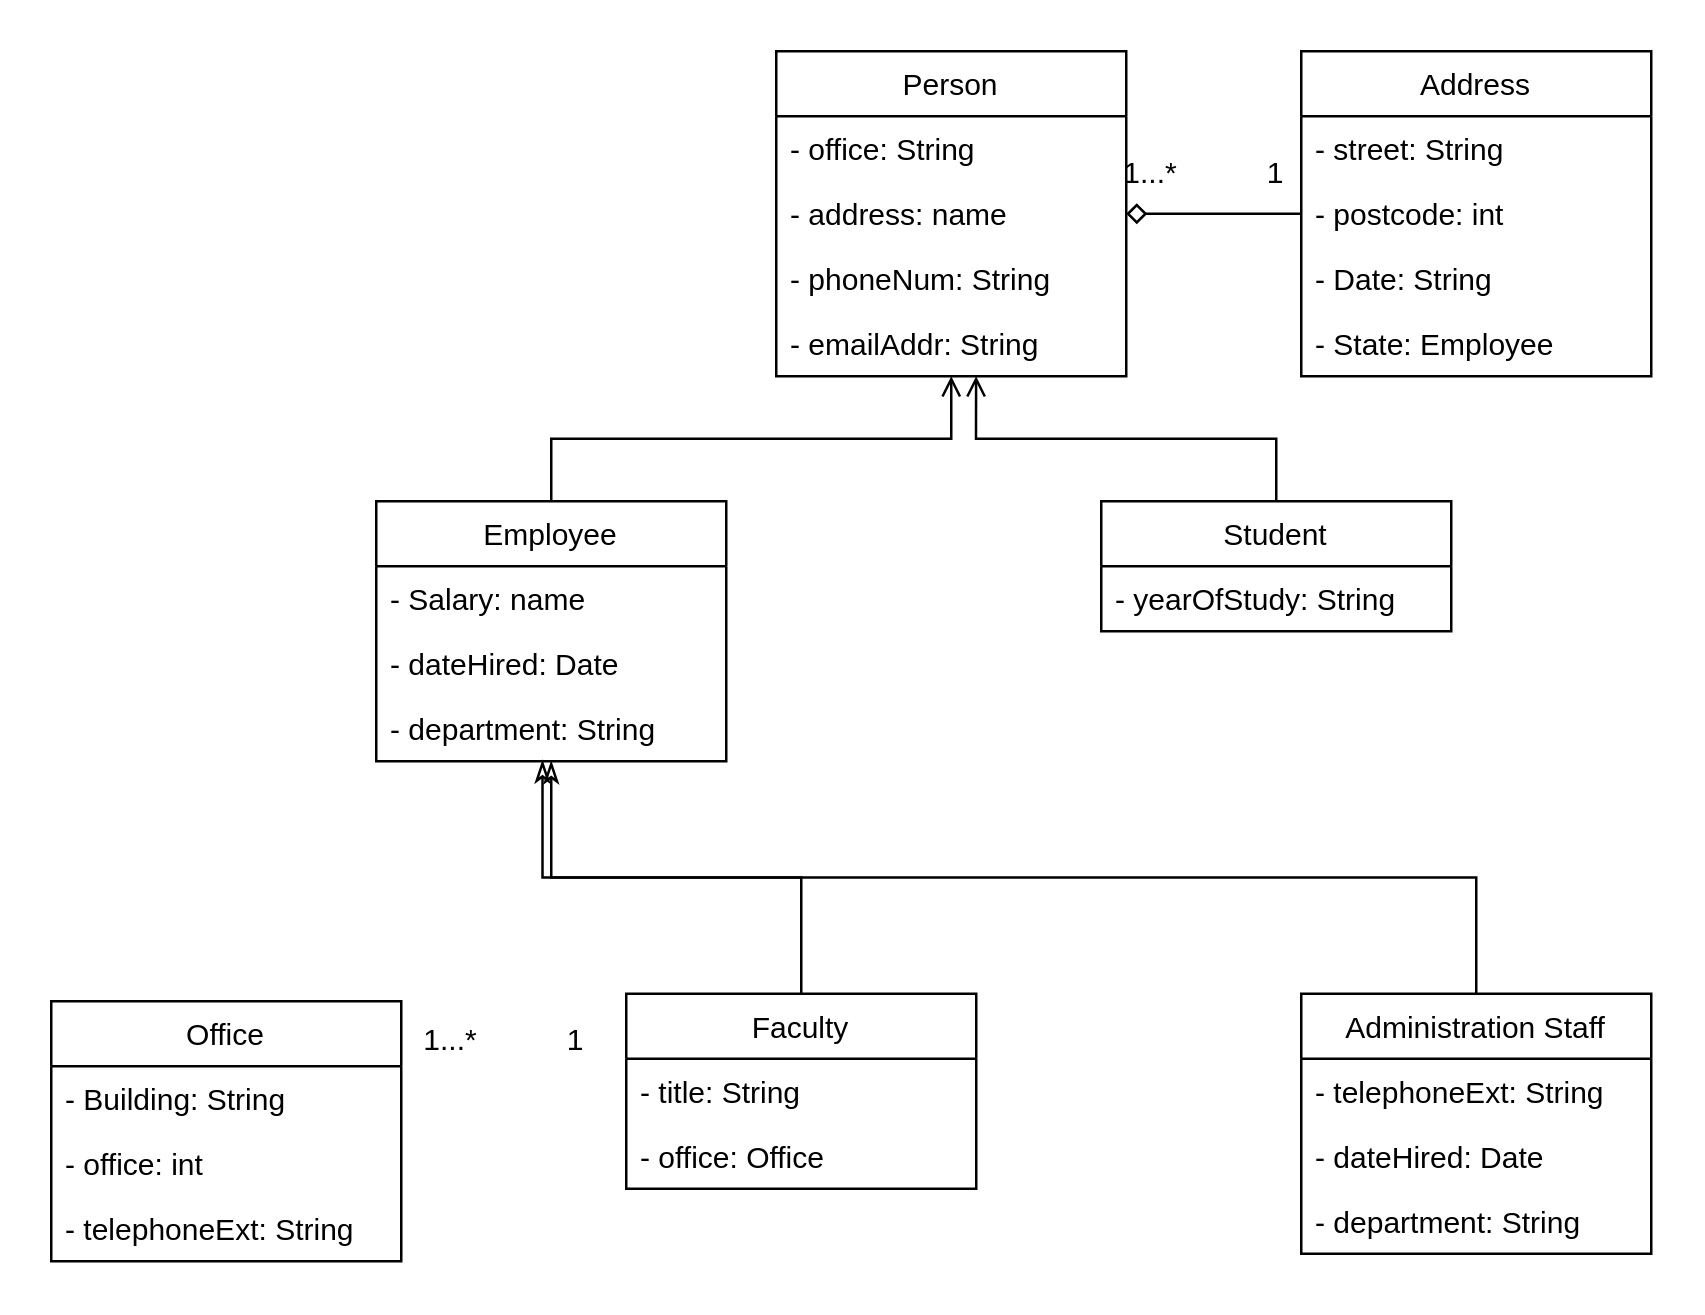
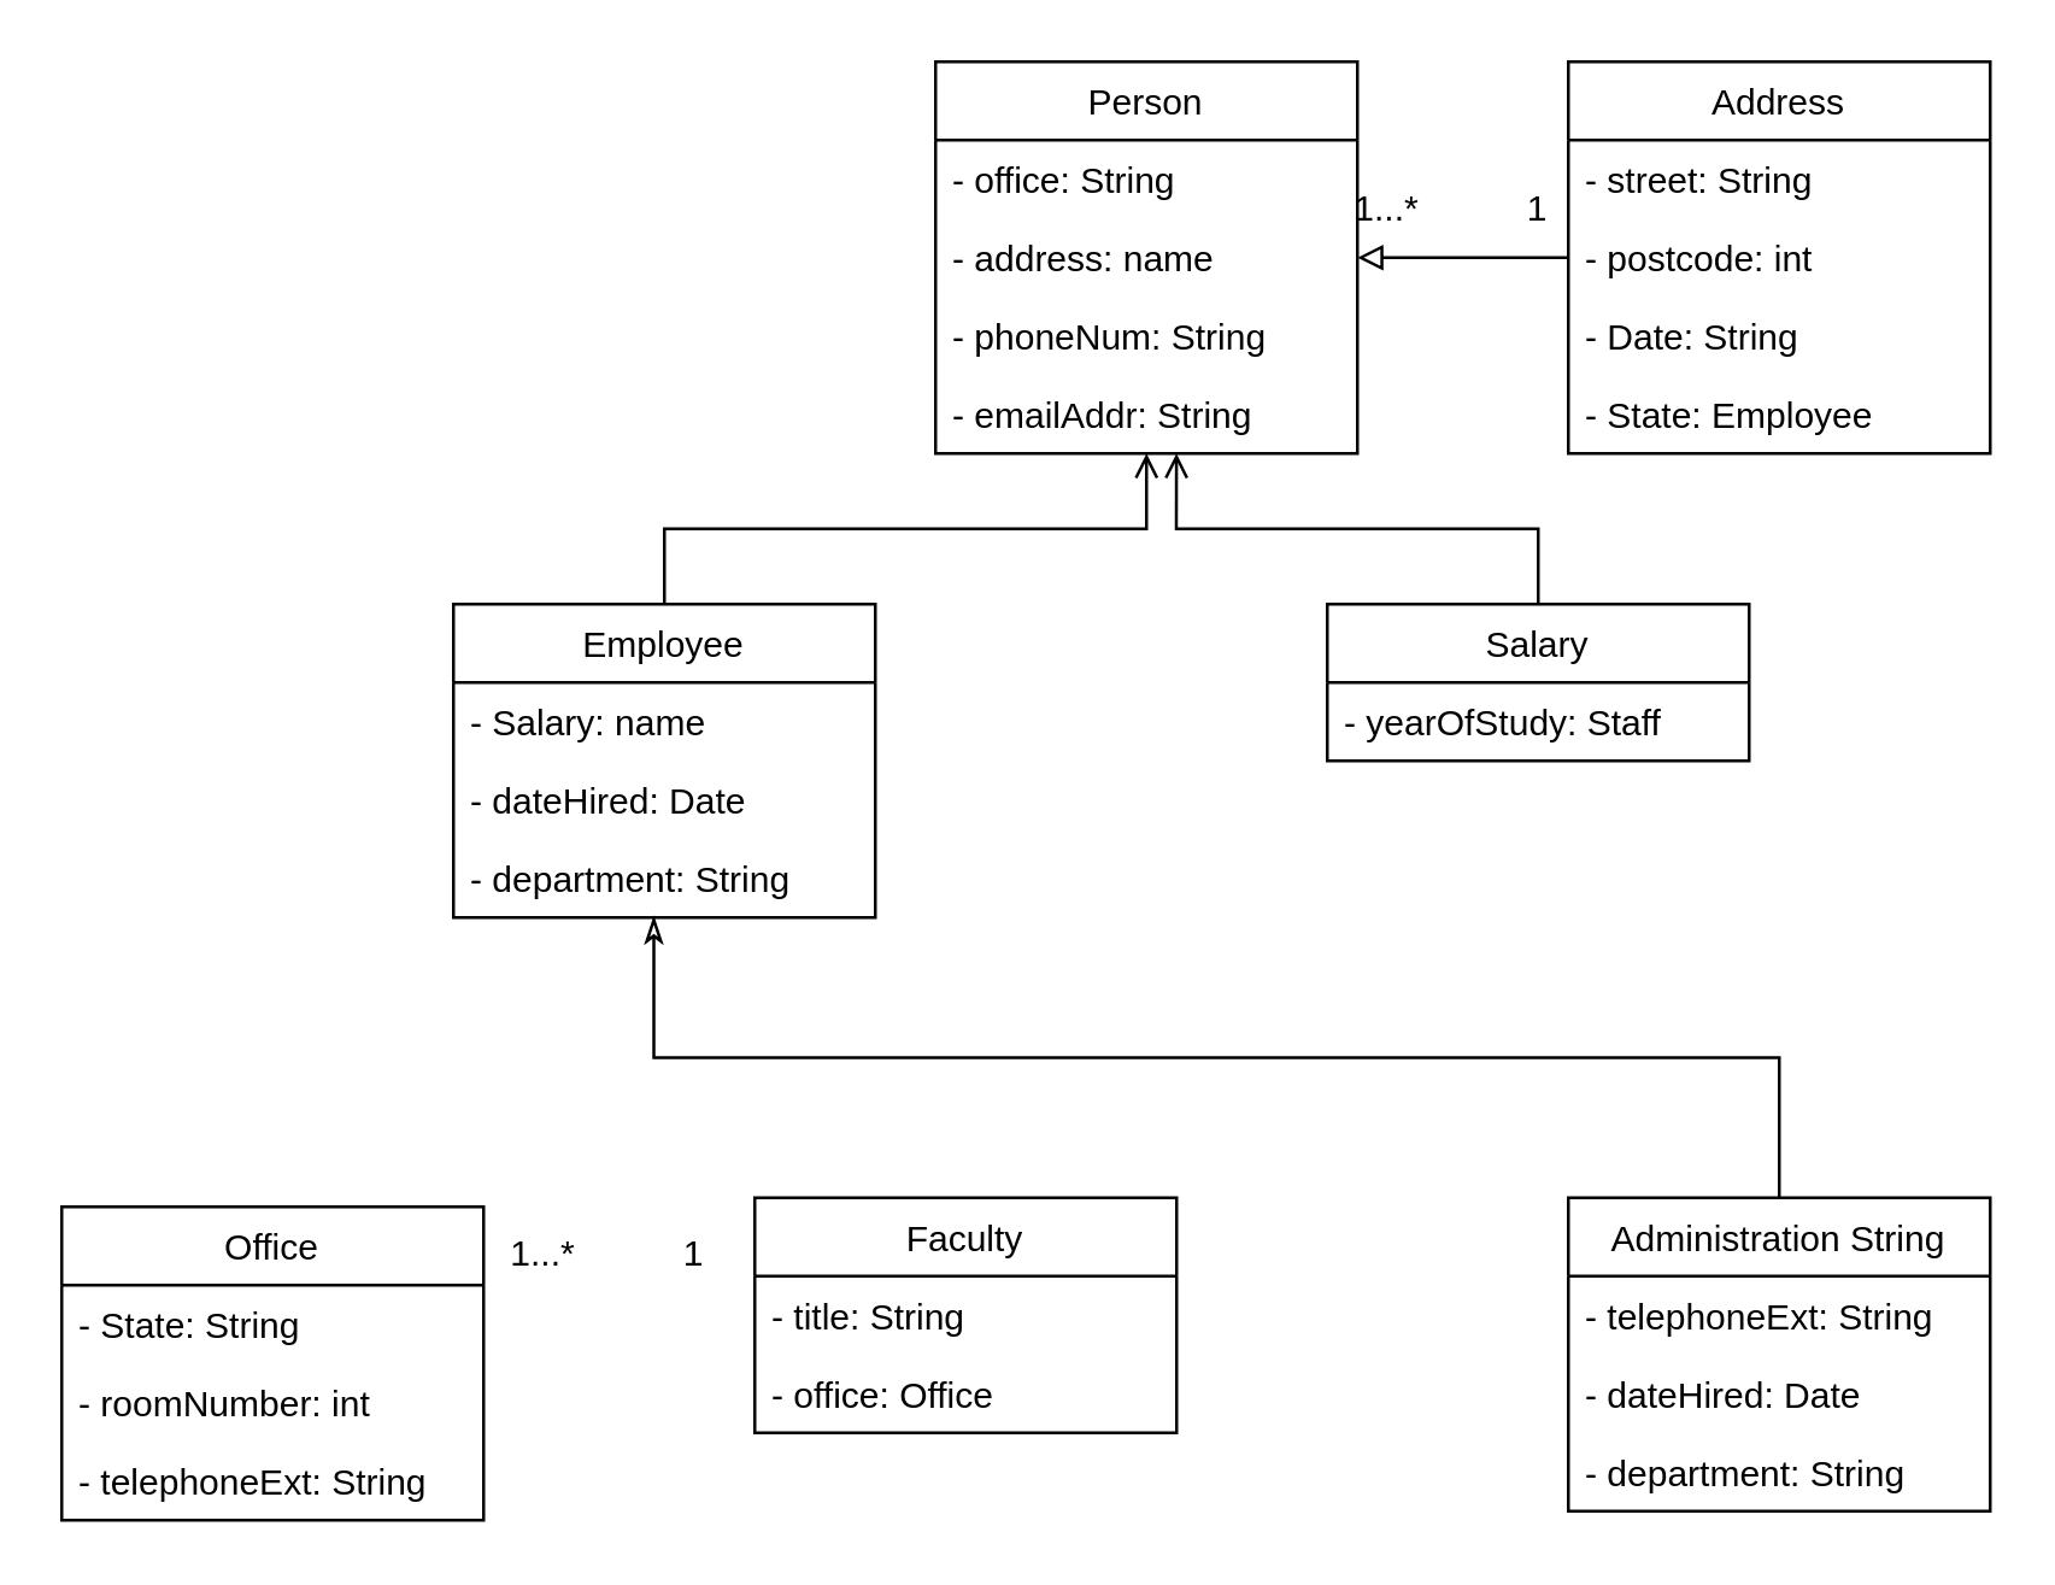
- <mxCell id="2" style="edgeStyle=orthogonalEdgeStyle;rounded=0;orthogonalLoop=1;jettySize=auto;html=1;entryX=1;entryY=0.5;entryDx=0;entryDy=0;endArrow=diamond;endFill=0;" edge="1" parent="1" source="3" target="10"><mxGeometry relative="1" as="geometry" /></mxCell>
+ <mxCell id="2" style="edgeStyle=orthogonalEdgeStyle;rounded=0;orthogonalLoop=1;jettySize=auto;html=1;entryX=1;entryY=0.5;entryDx=0;entryDy=0;endArrow=block;endFill=0;" edge="1" parent="1" source="3" target="10"><mxGeometry relative="1" as="geometry" /></mxCell>
- <mxCell id="19" value="Student" style="swimlane;fontStyle=0;childLayout=stackLayout;horizontal=1;startSize=26;fillColor=none;horizontalStack=0;resizeParent=1;resizeParentMax=0;resizeLast=0;collapsible=1;marginBottom=0;" vertex="1" parent="1"><mxGeometry x="440" y="200" width="140" height="52" as="geometry" /></mxCell>
+ <mxCell id="19" value="Salary" style="swimlane;fontStyle=0;childLayout=stackLayout;horizontal=1;startSize=26;fillColor=none;horizontalStack=0;resizeParent=1;resizeParentMax=0;resizeLast=0;collapsible=1;marginBottom=0;" vertex="1" parent="1"><mxGeometry x="440" y="200" width="140" height="52" as="geometry" /></mxCell>
- <mxCell id="20" value="- yearOfStudy: String" style="text;strokeColor=none;fillColor=none;align=left;verticalAlign=top;spacingLeft=4;spacingRight=4;overflow=hidden;rotatable=0;points=[[0,0.5],[1,0.5]];portConstraint=eastwest;" vertex="1" parent="19"><mxGeometry y="26" width="140" height="26" as="geometry" /></mxCell>
+ <mxCell id="20" value="- yearOfStudy: Staff" style="text;strokeColor=none;fillColor=none;align=left;verticalAlign=top;spacingLeft=4;spacingRight=4;overflow=hidden;rotatable=0;points=[[0,0.5],[1,0.5]];portConstraint=eastwest;" vertex="1" parent="19"><mxGeometry y="26" width="140" height="26" as="geometry" /></mxCell>
- <mxCell id="25" style="edgeStyle=orthogonalEdgeStyle;rounded=0;orthogonalLoop=1;jettySize=auto;html=1;endArrow=classicThin;endFill=0;" edge="1" parent="1" source="26" target="14"><mxGeometry relative="1" as="geometry" /></mxCell>
- <mxCell id="30" value="Administration Staff" style="swimlane;fontStyle=0;childLayout=stackLayout;horizontal=1;startSize=26;fillColor=none;horizontalStack=0;resizeParent=1;resizeParentMax=0;resizeLast=0;collapsible=1;marginBottom=0;" vertex="1" parent="1"><mxGeometry x="520" y="397" width="140" height="104" as="geometry" /></mxCell>
+ <mxCell id="30" value="Administration String" style="swimlane;fontStyle=0;childLayout=stackLayout;horizontal=1;startSize=26;fillColor=none;horizontalStack=0;resizeParent=1;resizeParentMax=0;resizeLast=0;collapsible=1;marginBottom=0;" vertex="1" parent="1"><mxGeometry x="520" y="397" width="140" height="104" as="geometry" /></mxCell>
- <mxCell id="22" value="- Building: String" style="text;strokeColor=none;fillColor=none;align=left;verticalAlign=top;spacingLeft=4;spacingRight=4;overflow=hidden;rotatable=0;points=[[0,0.5],[1,0.5]];portConstraint=eastwest;" vertex="1" parent="21"><mxGeometry y="26" width="140" height="26" as="geometry" /></mxCell>
+ <mxCell id="22" value="- State: String" style="text;strokeColor=none;fillColor=none;align=left;verticalAlign=top;spacingLeft=4;spacingRight=4;overflow=hidden;rotatable=0;points=[[0,0.5],[1,0.5]];portConstraint=eastwest;" vertex="1" parent="21"><mxGeometry y="26" width="140" height="26" as="geometry" /></mxCell>
- <mxCell id="23" value="- office: int" style="text;strokeColor=none;fillColor=none;align=left;verticalAlign=top;spacingLeft=4;spacingRight=4;overflow=hidden;rotatable=0;points=[[0,0.5],[1,0.5]];portConstraint=eastwest;" vertex="1" parent="21"><mxGeometry y="52" width="140" height="26" as="geometry" /></mxCell>
+ <mxCell id="23" value="- roomNumber: int" style="text;strokeColor=none;fillColor=none;align=left;verticalAlign=top;spacingLeft=4;spacingRight=4;overflow=hidden;rotatable=0;points=[[0,0.5],[1,0.5]];portConstraint=eastwest;" vertex="1" parent="21"><mxGeometry y="52" width="140" height="26" as="geometry" /></mxCell>
